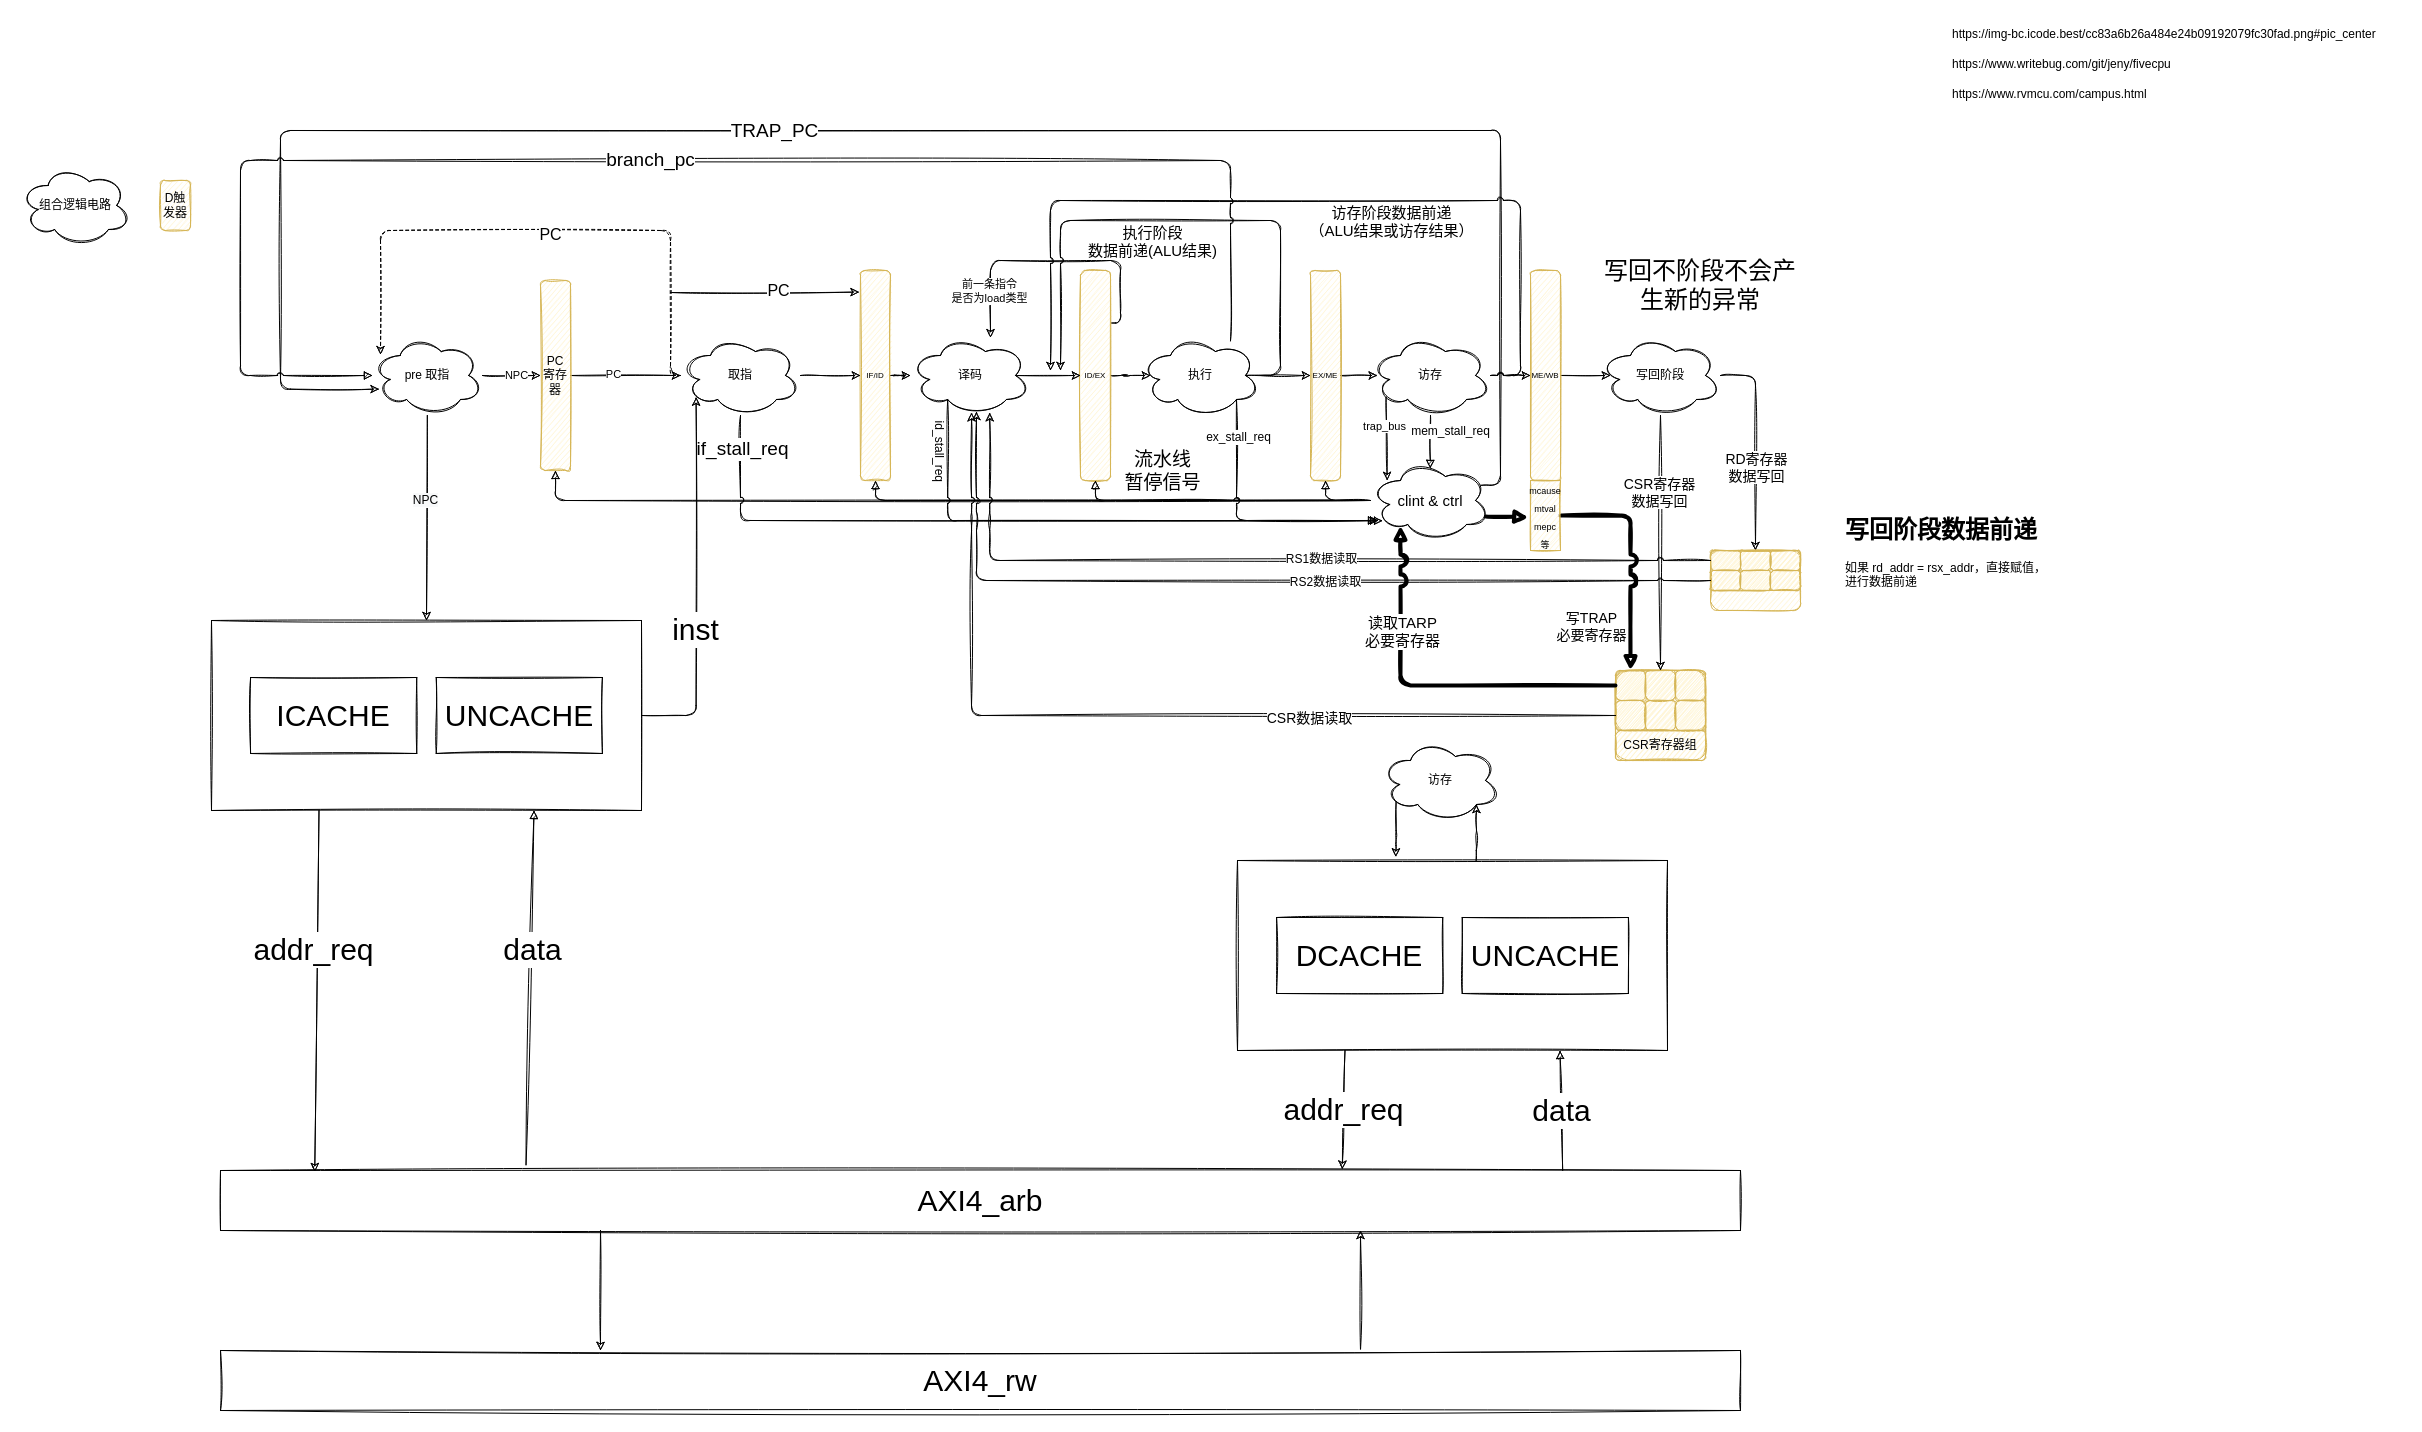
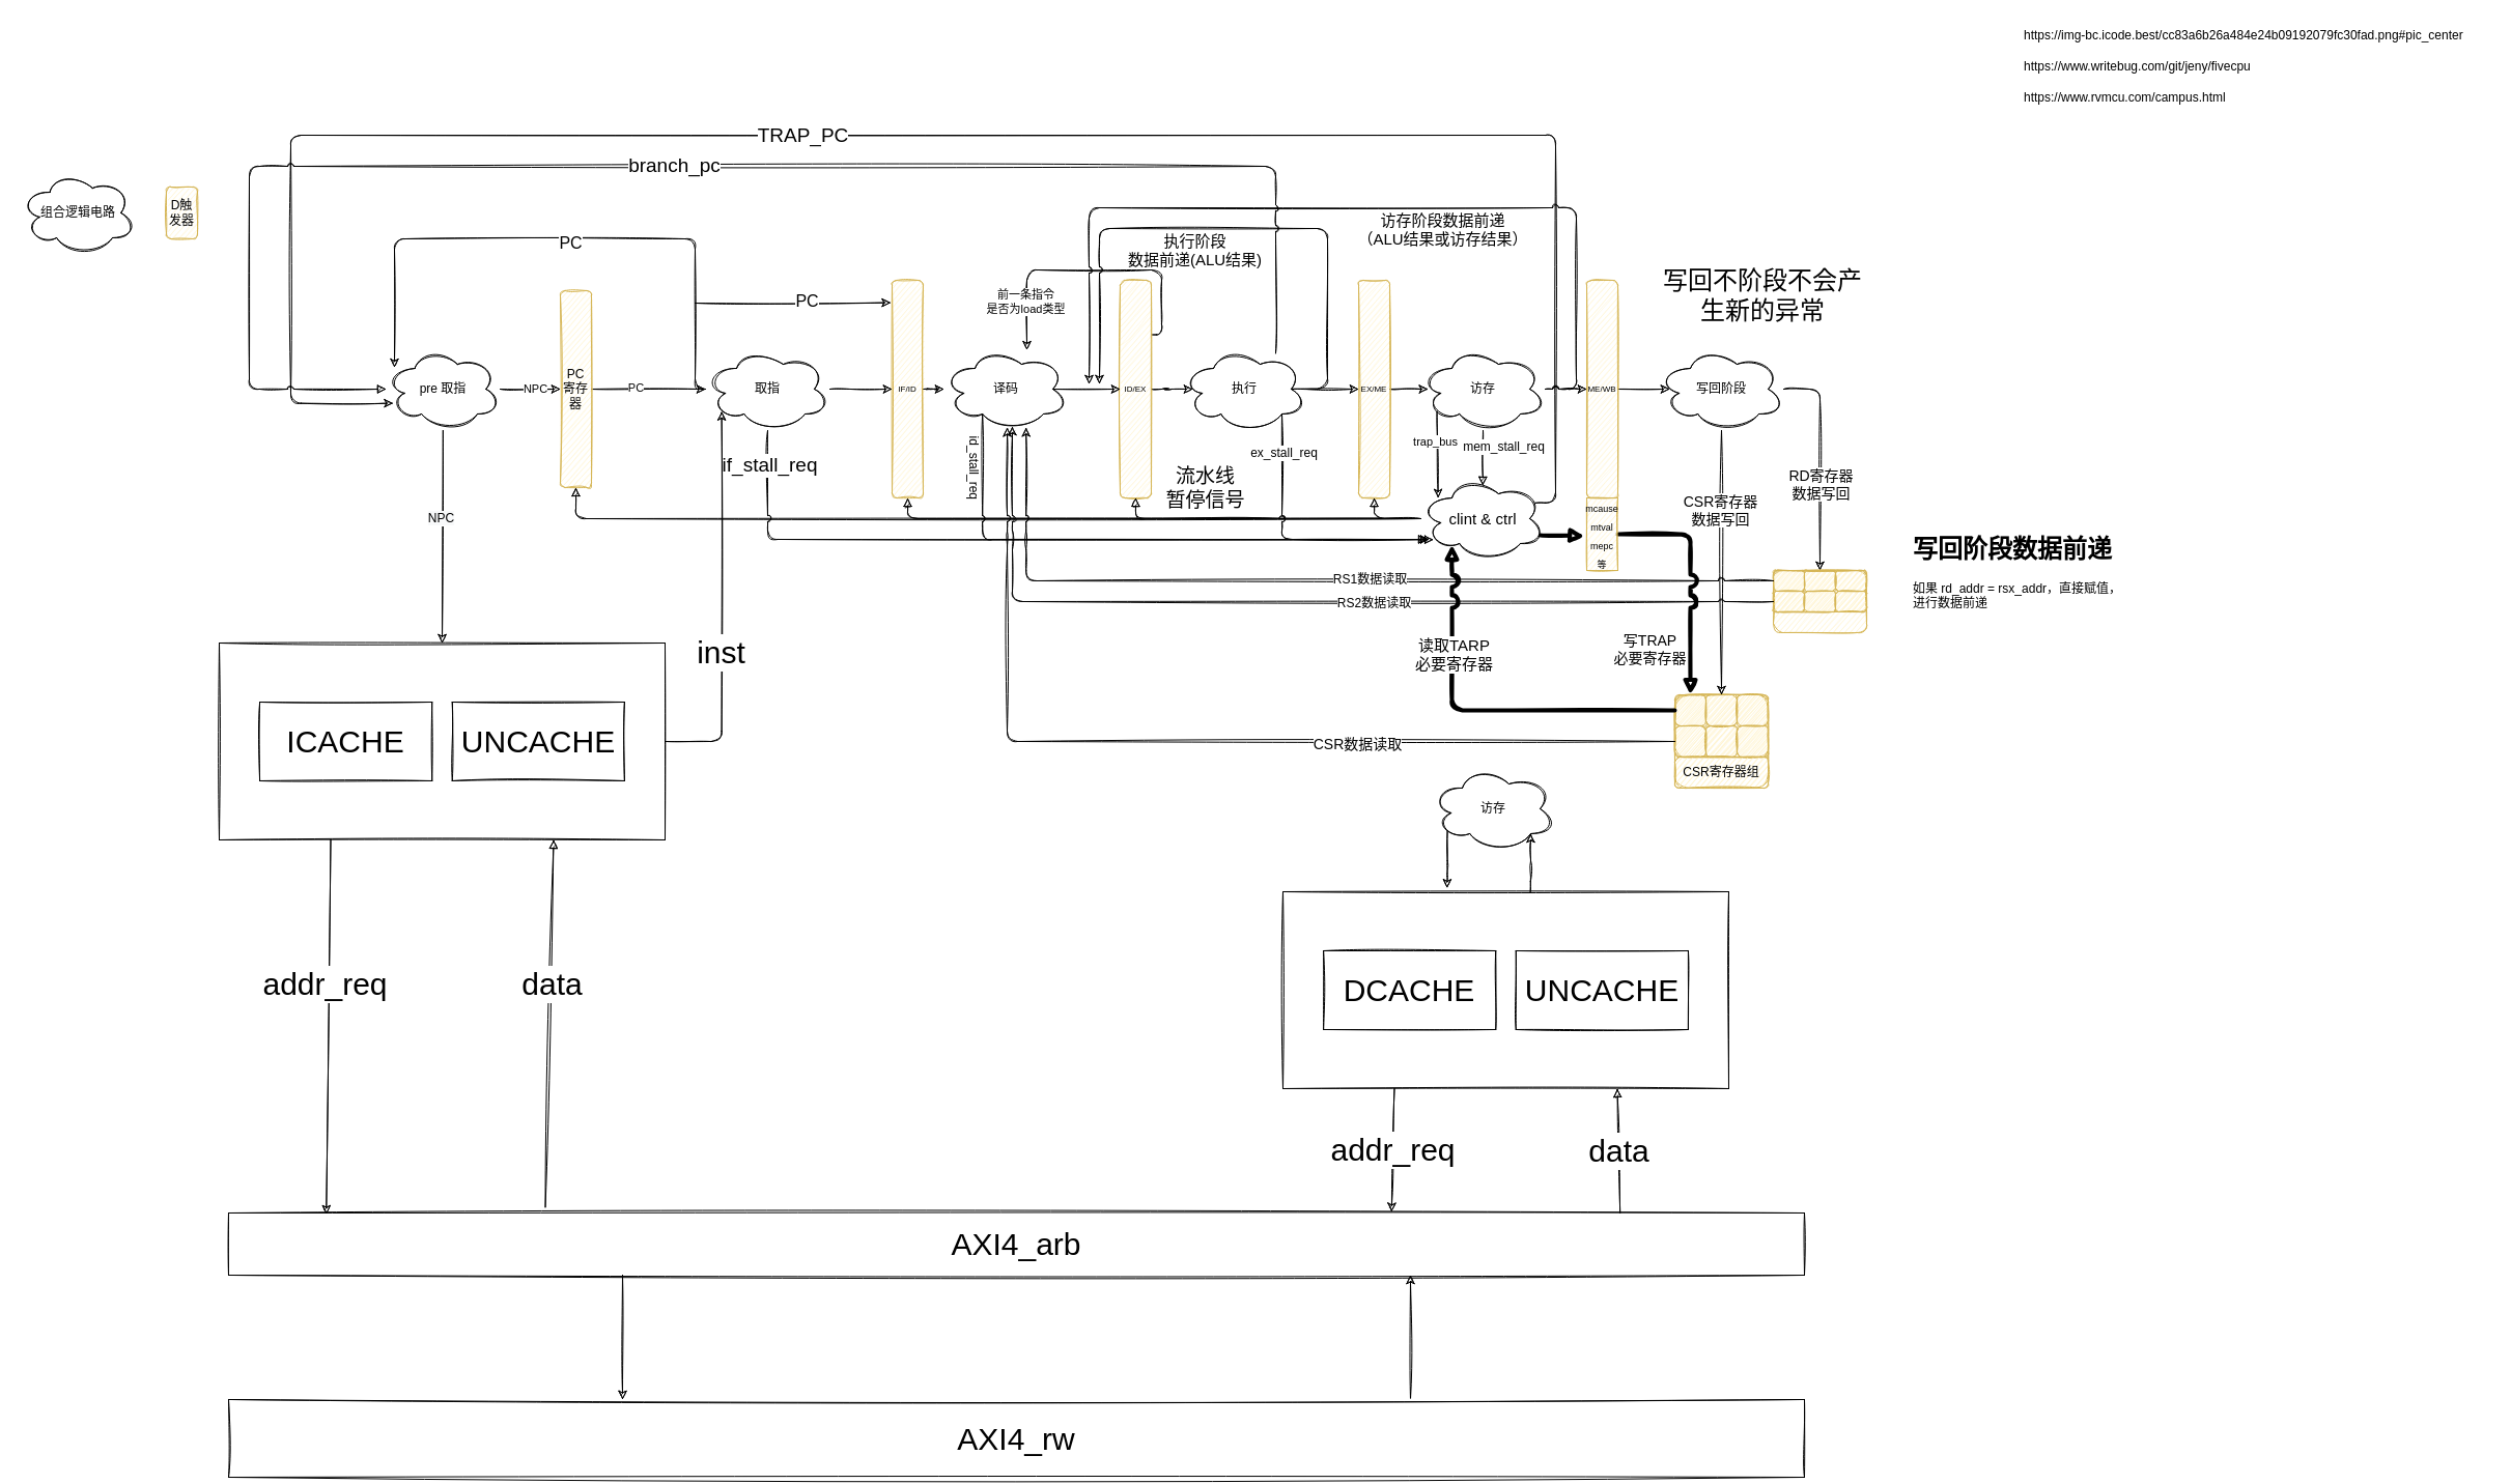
- <mxCell id="29" style="edgeStyle=orthogonalEdgeStyle;html=1;sketch=1;rounded=1;dashed=1;" parent="1" source="31" target="72" edge="1"><mxGeometry relative="1" as="geometry"><mxPoint x="390" y="240" as="targetPoint" /><Array as="points"><mxPoint x="670" y="375" /><mxPoint x="670" y="230" /><mxPoint x="380" y="230" /></Array></mxGeometry></mxCell>
+ <mxCell id="29" style="edgeStyle=orthogonalEdgeStyle;html=1;sketch=1;rounded=1;" parent="1" source="31" target="72" edge="1"><mxGeometry relative="1" as="geometry"><mxPoint x="390" y="240" as="targetPoint" /><Array as="points"><mxPoint x="670" y="375" /><mxPoint x="670" y="230" /><mxPoint x="380" y="230" /></Array></mxGeometry></mxCell>
- <mxCell id="118" value="AXI4_rw" style="rounded=0;whiteSpace=wrap;html=1;fontSize=30;sketch=1;" vertex="1" parent="1"><mxGeometry x="220" y="1350" width="1520" height="60" as="geometry" /></mxCell>
+ <mxCell id="118" value="AXI4_rw" style="rounded=0;whiteSpace=wrap;html=1;fontSize=30;sketch=1;" vertex="1" parent="1"><mxGeometry x="220" y="1350" width="1520" height="75" as="geometry" /></mxCell>
